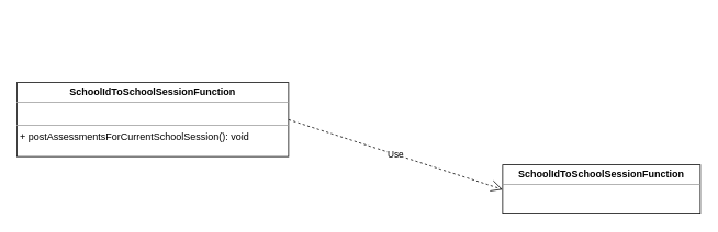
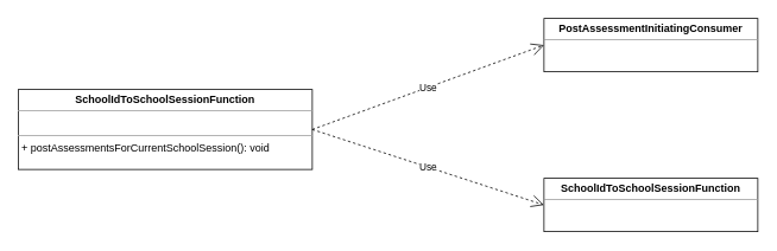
+ <mxCell id="3" value="&lt;p style=&quot;margin:0px;margin-top:4px;text-align:center;&quot;&gt;&lt;b&gt;PostAssessmentInitiatingConsumer&lt;/b&gt;&lt;/p&gt;&lt;hr size=&quot;1&quot;&gt;&lt;div style=&quot;height:2px;&quot;&gt;&lt;/div&gt;" style="verticalAlign=top;align=left;overflow=fill;fontSize=12;fontFamily=Helvetica;html=1;whiteSpace=wrap;" vertex="1" parent="1"><mxGeometry x="610" y="20" width="240" height="60" as="geometry" /></mxCell>
+ <mxCell id="5" value="Use" style="endArrow=open;endSize=12;dashed=1;html=1;rounded=0;exitX=1;exitY=0.5;exitDx=0;exitDy=0;entryX=0;entryY=0.5;entryDx=0;entryDy=0;" edge="1" parent="1" source="2" target="3"><mxGeometry width="160" relative="1" as="geometry"><mxPoint x="390" y="140" as="sourcePoint" /><mxPoint x="550" y="140" as="targetPoint" /></mxGeometry></mxCell>
